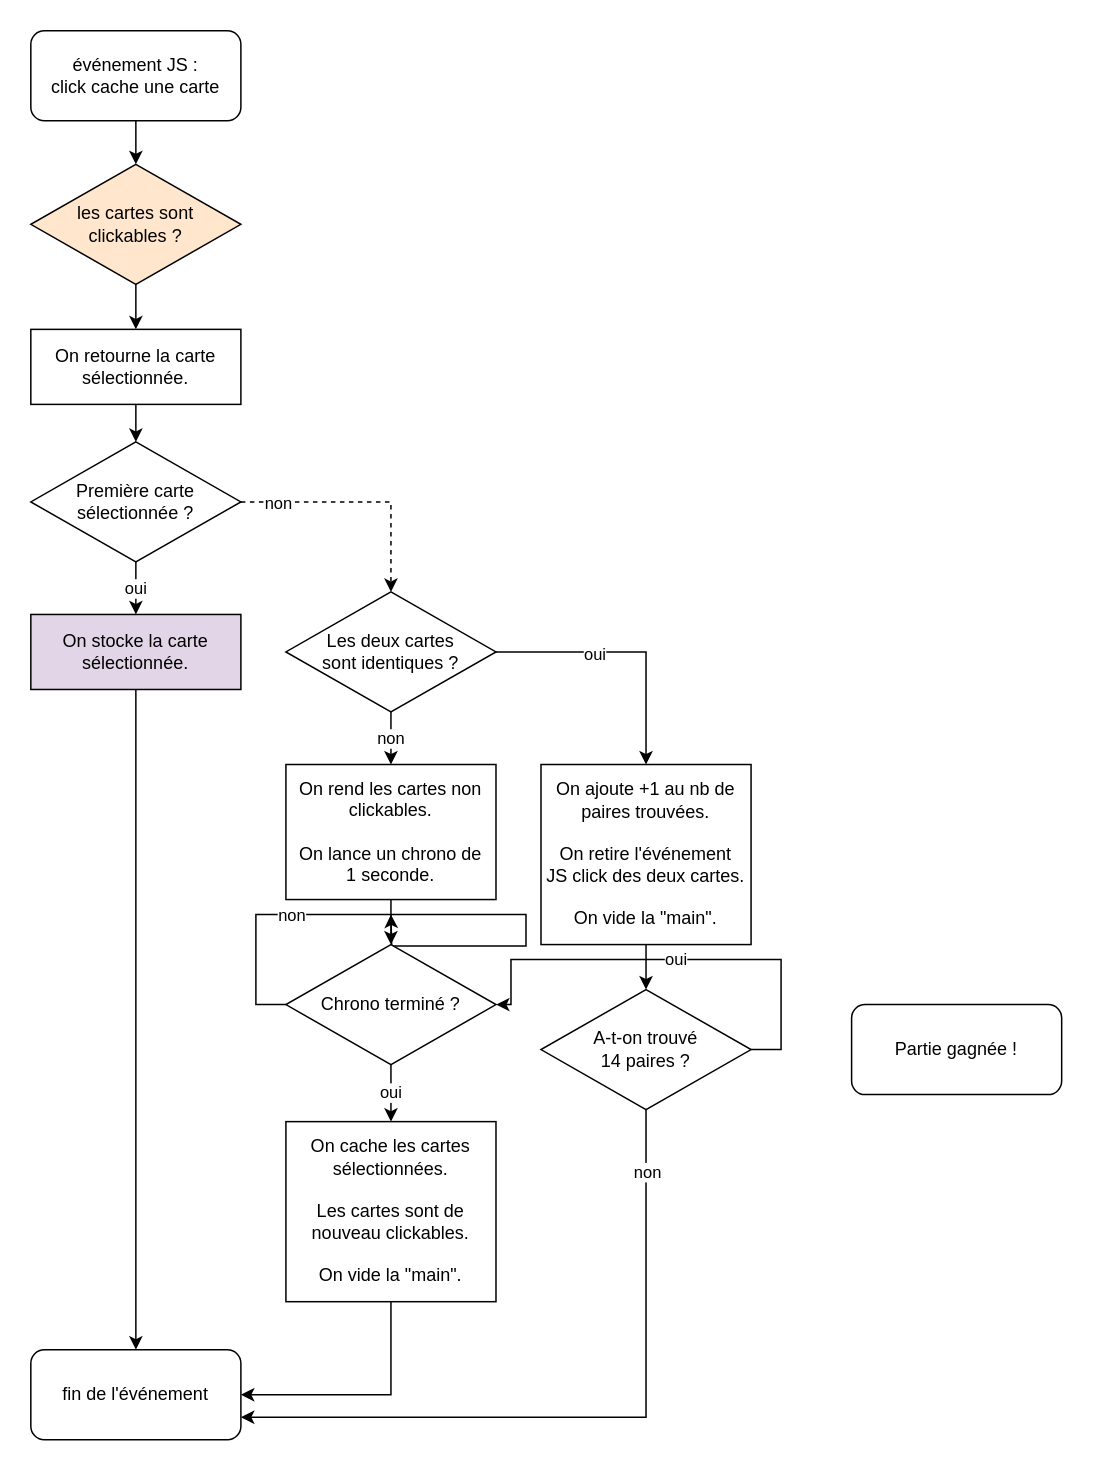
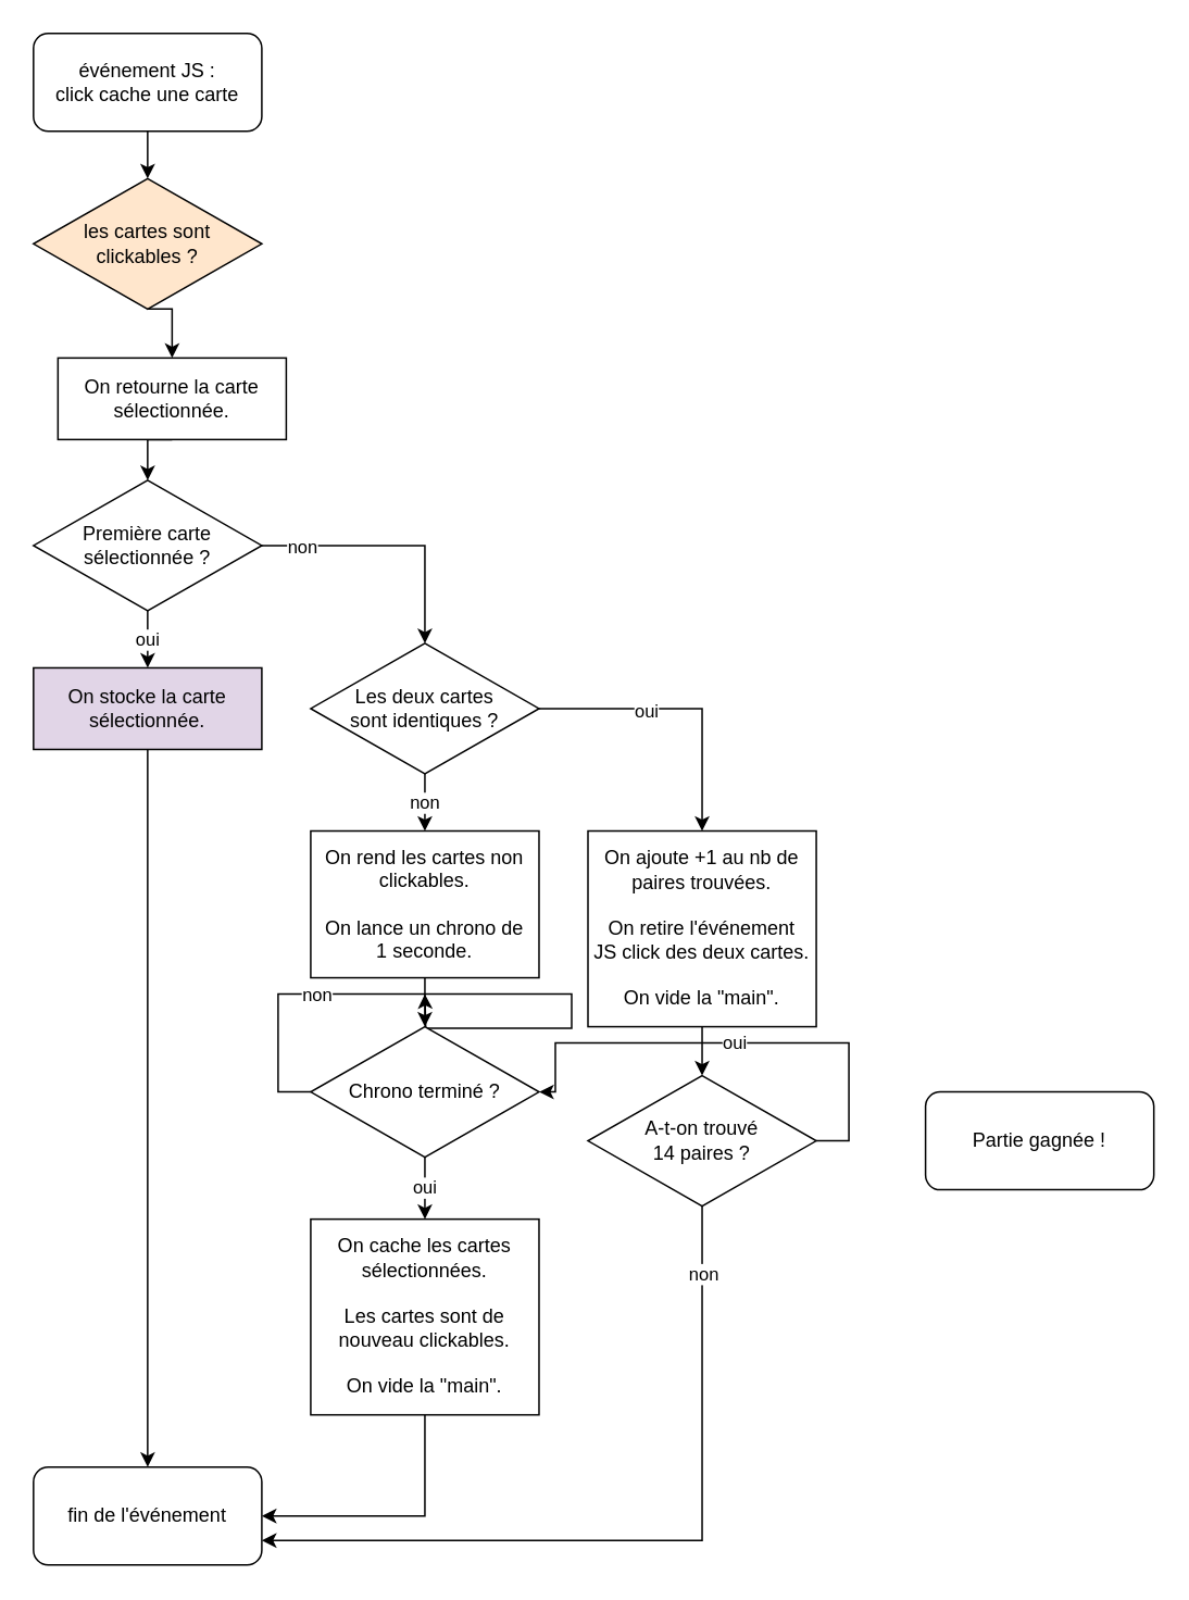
- <mxCell id="8" value="On retourne la carte sélectionnée." style="rounded=0;whiteSpace=wrap;html=1;" vertex="1" parent="1"><mxGeometry x="20" y="219" width="140" height="50" as="geometry" /></mxCell>
+ <mxCell id="8" value="On retourne la carte sélectionnée." style="rounded=0;whiteSpace=wrap;html=1;" vertex="1" parent="1"><mxGeometry x="35" y="219" width="140" height="50" as="geometry" /></mxCell>
- <mxCell id="10" style="edgeStyle=orthogonalEdgeStyle;rounded=0;orthogonalLoop=1;jettySize=auto;html=1;exitX=1;exitY=0.5;exitDx=0;exitDy=0;entryX=0.5;entryY=0;entryDx=0;entryDy=0;dashed=1;" edge="1" parent="1" source="12" target="18"><mxGeometry relative="1" as="geometry" /></mxCell>
+ <mxCell id="10" style="edgeStyle=orthogonalEdgeStyle;rounded=0;orthogonalLoop=1;jettySize=auto;html=1;exitX=1;exitY=0.5;exitDx=0;exitDy=0;entryX=0.5;entryY=0;entryDx=0;entryDy=0;" edge="1" parent="1" source="12" target="18"><mxGeometry relative="1" as="geometry" /></mxCell>
